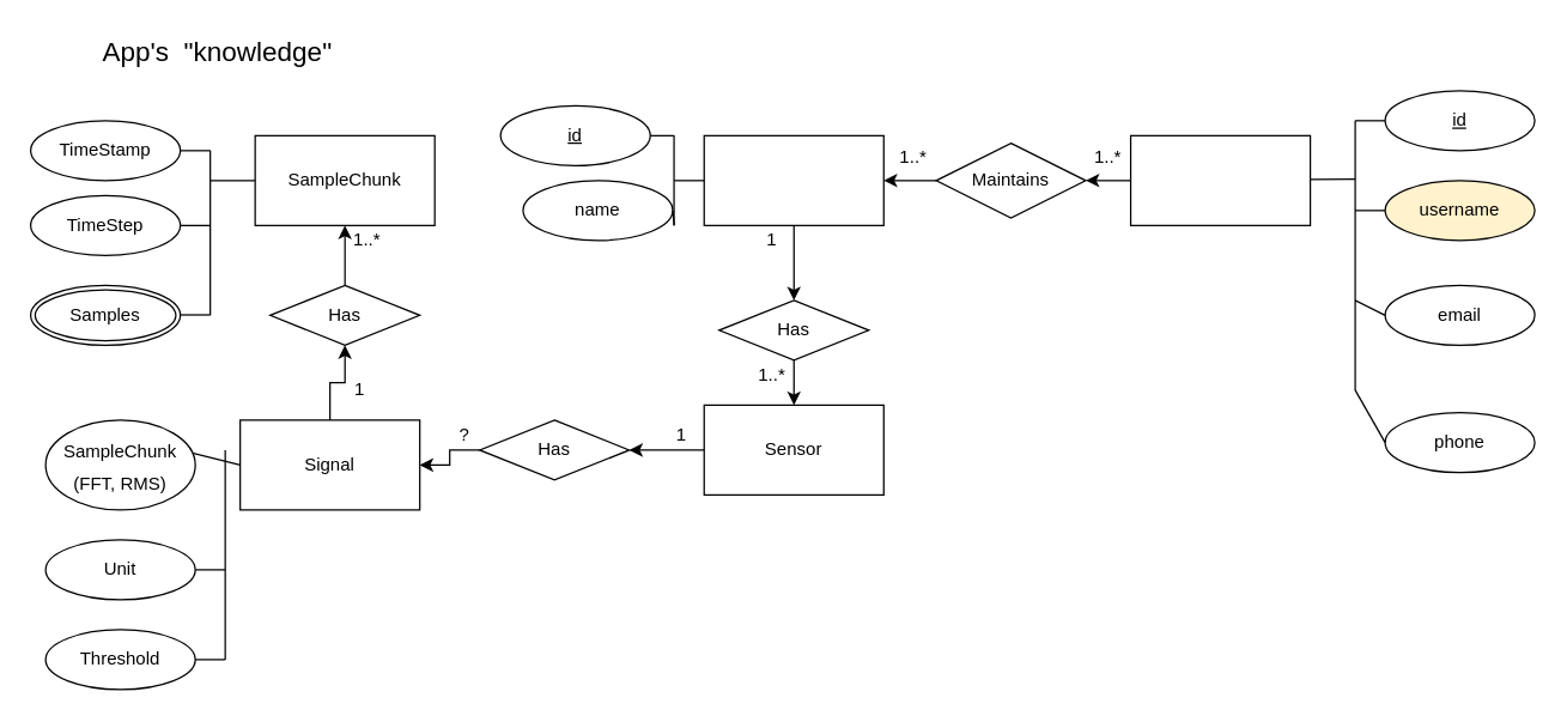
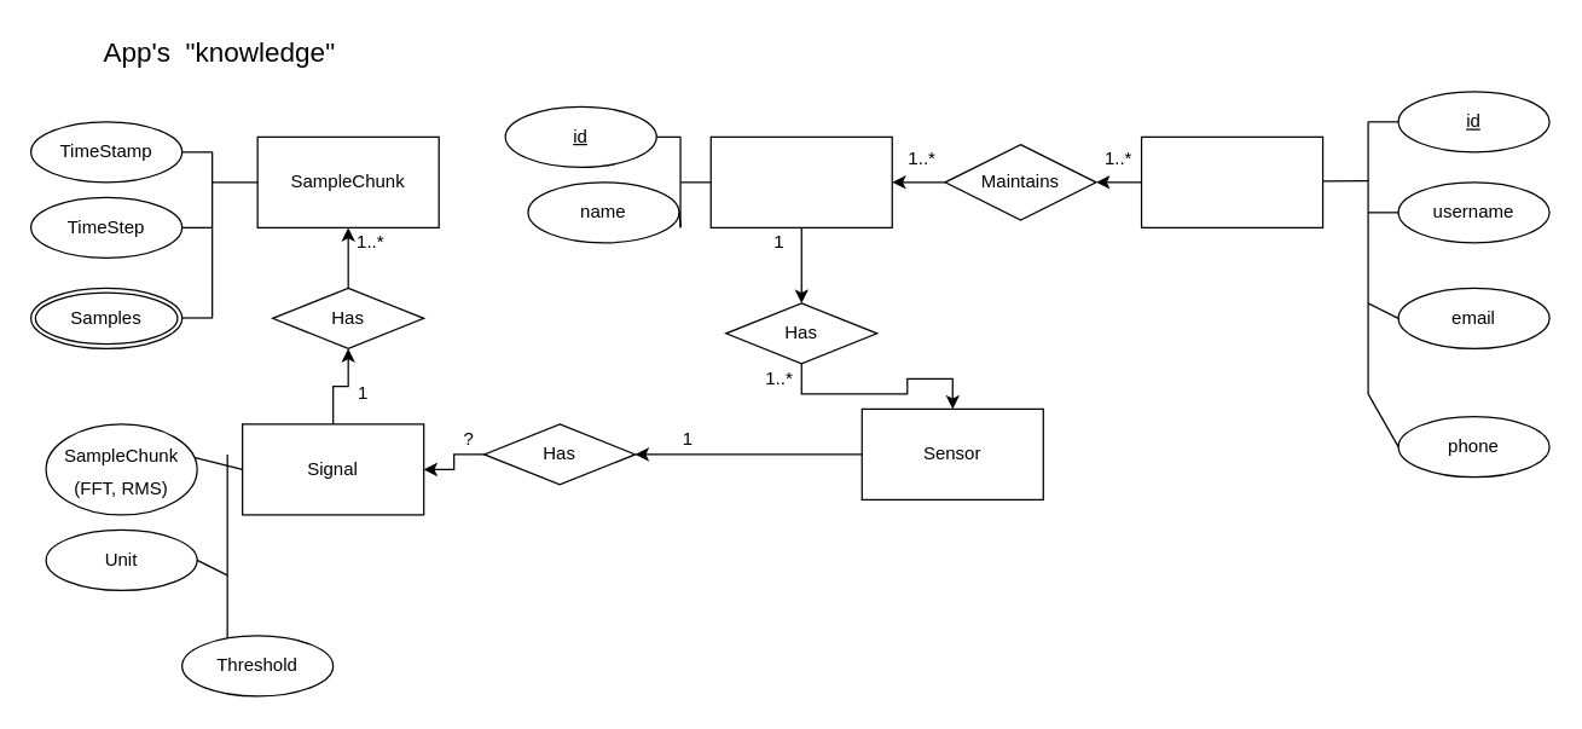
- <mxCell id="34" value="username" style="ellipse;whiteSpace=wrap;html=1;align=center;fillColor=#fff2cc;" parent="1" vertex="1"><mxGeometry x="925" y="120" width="100" height="40" as="geometry" /></mxCell>
+ <mxCell id="34" value="username" style="ellipse;whiteSpace=wrap;html=1;align=center;" parent="1" vertex="1"><mxGeometry x="925" y="120" width="100" height="40" as="geometry" /></mxCell>
- <mxCell id="5" value="Sensor" style="rounded=0;whiteSpace=wrap;html=1;" parent="1" vertex="1"><mxGeometry x="470" y="270" width="120" height="60" as="geometry" /></mxCell>
+ <mxCell id="5" value="Sensor" style="rounded=0;whiteSpace=wrap;html=1;" parent="1" vertex="1"><mxGeometry x="570" y="270" width="120" height="60" as="geometry" /></mxCell>
- <mxCell id="28" value="Unit" style="ellipse;whiteSpace=wrap;html=1;align=center;" parent="1" vertex="1"><mxGeometry x="30" y="360" width="100" height="40" as="geometry" /></mxCell>
+ <mxCell id="28" value="Unit" style="ellipse;whiteSpace=wrap;html=1;align=center;" parent="1" vertex="1"><mxGeometry x="30" y="350" width="100" height="40" as="geometry" /></mxCell>
- <mxCell id="49" value="Threshold" style="ellipse;whiteSpace=wrap;html=1;align=center;" parent="1" vertex="1"><mxGeometry x="30" y="420" width="100" height="40" as="geometry" /></mxCell>
+ <mxCell id="49" value="Threshold" style="ellipse;whiteSpace=wrap;html=1;align=center;" parent="1" vertex="1"><mxGeometry x="120" y="420" width="100" height="40" as="geometry" /></mxCell>
